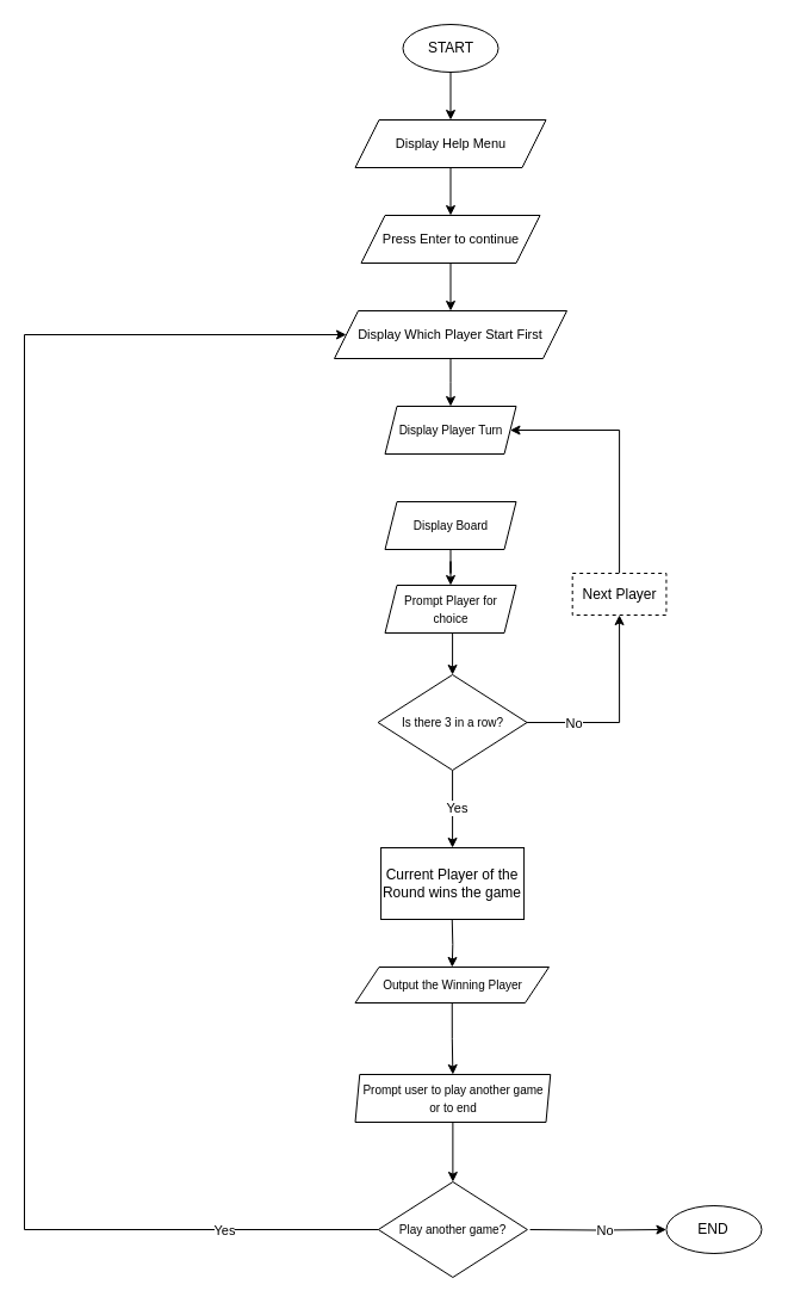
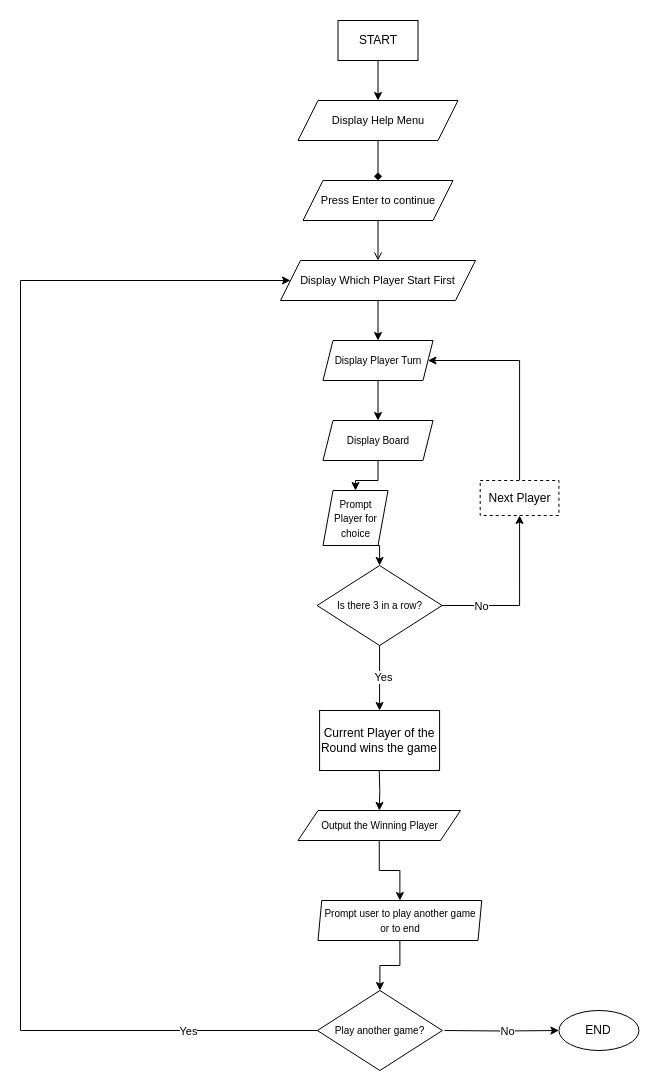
- <mxCell id="3" value="START" style="ellipse;whiteSpace=wrap;html=1;" parent="1" vertex="1"><mxGeometry x="337.5" y="20" width="80" height="40" as="geometry" /></mxCell>
+ <mxCell id="3" value="START" style="whiteSpace=wrap;html=1;rounded=0;" parent="1" vertex="1"><mxGeometry x="337.5" y="20" width="80" height="40" as="geometry" /></mxCell>
- <mxCell id="7" style="edgeStyle=orthogonalEdgeStyle;rounded=0;orthogonalLoop=1;jettySize=auto;html=1;exitX=0.5;exitY=1;exitDx=0;exitDy=0;entryX=0.5;entryY=0;entryDx=0;entryDy=0;" parent="1" source="8" target="6" edge="1"><mxGeometry relative="1" as="geometry" /></mxCell>
+ <mxCell id="7" style="edgeStyle=orthogonalEdgeStyle;rounded=0;orthogonalLoop=1;jettySize=auto;html=1;exitX=0.5;exitY=1;exitDx=0;exitDy=0;entryX=0.5;entryY=0;entryDx=0;entryDy=0;endArrow=diamond;" parent="1" source="8" target="6" edge="1"><mxGeometry relative="1" as="geometry" /></mxCell>
- <mxCell id="5" style="edgeStyle=orthogonalEdgeStyle;rounded=0;orthogonalLoop=1;jettySize=auto;html=1;exitX=0.5;exitY=1;exitDx=0;exitDy=0;entryX=0.5;entryY=0;entryDx=0;entryDy=0;" parent="1" source="6" target="10" edge="1"><mxGeometry relative="1" as="geometry" /></mxCell>
+ <mxCell id="5" style="edgeStyle=orthogonalEdgeStyle;rounded=0;orthogonalLoop=1;jettySize=auto;html=1;exitX=0.5;exitY=1;exitDx=0;exitDy=0;entryX=0.5;entryY=0;entryDx=0;entryDy=0;endArrow=open;" parent="1" source="6" target="10" edge="1"><mxGeometry relative="1" as="geometry" /></mxCell>
+ <mxCell id="11" style="edgeStyle=orthogonalEdgeStyle;rounded=0;orthogonalLoop=1;jettySize=auto;html=1;exitX=0.5;exitY=1;exitDx=0;exitDy=0;entryX=0.5;entryY=0;entryDx=0;entryDy=0;" parent="1" source="12" target="14" edge="1"><mxGeometry relative="1" as="geometry" /></mxCell>
- <mxCell id="16" value="&lt;span style=&quot;font-size: 10px;&quot;&gt;Prompt Player for choice&lt;/span&gt;" style="shape=parallelogram;perimeter=parallelogramPerimeter;whiteSpace=wrap;html=1;fixedSize=1;size=10;" parent="1" vertex="1"><mxGeometry x="322.5" y="490" width="110" height="40" as="geometry" /></mxCell>
+ <mxCell id="16" value="&lt;span style=&quot;font-size: 10px;&quot;&gt;Prompt Player for choice&lt;/span&gt;" style="shape=parallelogram;perimeter=parallelogramPerimeter;whiteSpace=wrap;html=1;fixedSize=1;size=10;" parent="1" vertex="1"><mxGeometry x="322.5" y="490" width="65" height="55" as="geometry" /></mxCell>
- <mxCell id="27" value="&lt;span style=&quot;font-size: 10px;&quot;&gt;Prompt user to play another game or to end&lt;/span&gt;" style="shape=parallelogram;perimeter=parallelogramPerimeter;whiteSpace=wrap;html=1;fixedSize=1;size=3.75;" vertex="1" parent="1"><mxGeometry x="297.5" y="900" width="163.75" height="40" as="geometry" /></mxCell>
+ <mxCell id="27" value="&lt;span style=&quot;font-size: 10px;&quot;&gt;Prompt user to play another game or to end&lt;/span&gt;" style="shape=parallelogram;perimeter=parallelogramPerimeter;whiteSpace=wrap;html=1;fixedSize=1;size=3.75;" vertex="1" parent="1"><mxGeometry x="317.5" y="900" width="163.75" height="40" as="geometry" /></mxCell>
